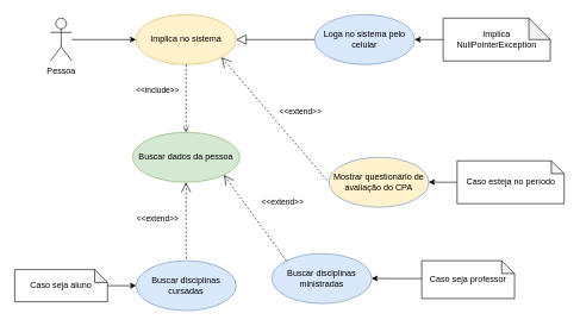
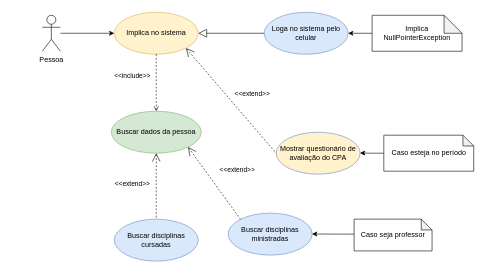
- <mxCell id="22" value="Caso seja aluno" style="shape=note;whiteSpace=wrap;html=1;backgroundOutline=1;darkOpacity=0.05;size=18;" vertex="1" parent="1"><mxGeometry x="20" y="377.5" width="130" height="45" as="geometry" /></mxCell>
- <mxCell id="21" style="edgeStyle=orthogonalEdgeStyle;rounded=0;orthogonalLoop=1;jettySize=auto;html=1;entryX=0;entryY=0.5;entryDx=0;entryDy=0;" edge="1" parent="1" source="22" target="7"><mxGeometry relative="1" as="geometry" /></mxCell>
